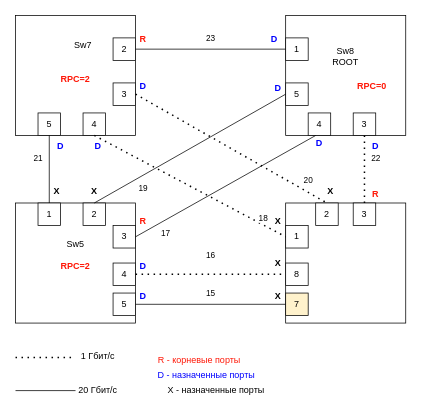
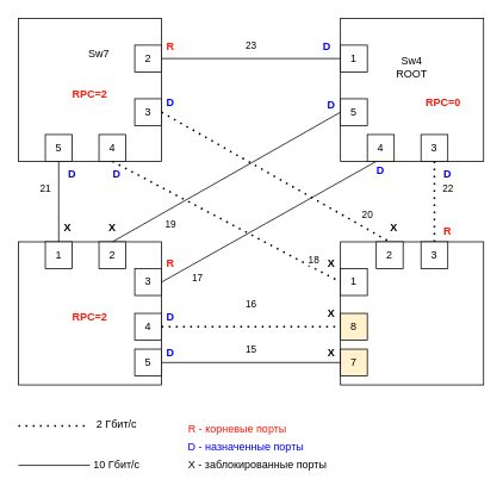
- <mxCell id="20" value="Sw8&lt;br&gt;ROOT&lt;br&gt;" style="text;html=1;strokeColor=none;fillColor=none;align=center;verticalAlign=middle;whiteSpace=wrap;rounded=0;" parent="1" vertex="1"><mxGeometry x="430" y="60" width="60" height="30" as="geometry" /></mxCell>
+ <mxCell id="20" value="Sw4&lt;br&gt;ROOT&lt;br&gt;" style="text;html=1;strokeColor=none;fillColor=none;align=center;verticalAlign=middle;whiteSpace=wrap;rounded=0;" parent="1" vertex="1"><mxGeometry x="430" y="60" width="60" height="30" as="geometry" /></mxCell>
- <mxCell id="9" value="Sw5" style="text;html=1;strokeColor=none;fillColor=none;align=center;verticalAlign=middle;whiteSpace=wrap;rounded=0;" parent="1" vertex="1"><mxGeometry x="70" y="310" width="60" height="30" as="geometry" /></mxCell>
- <mxCell id="17" value="8" style="whiteSpace=wrap;html=1;aspect=fixed;" parent="1" vertex="1"><mxGeometry x="380" y="350" width="30" height="30" as="geometry" /></mxCell>
+ <mxCell id="17" value="8" style="whiteSpace=wrap;html=1;aspect=fixed;fillColor=#fff2cc;" parent="1" vertex="1"><mxGeometry x="380" y="350" width="30" height="30" as="geometry" /></mxCell>
- <mxCell id="37" value="1 Гбит/с" style="text;html=1;strokeColor=none;fillColor=none;align=center;verticalAlign=middle;whiteSpace=wrap;rounded=0;" parent="1" vertex="1"><mxGeometry x="100" y="460" width="60" height="30" as="geometry" /></mxCell>
+ <mxCell id="37" value="2 Гбит/с" style="text;html=1;strokeColor=none;fillColor=none;align=center;verticalAlign=middle;whiteSpace=wrap;rounded=0;" parent="1" vertex="1"><mxGeometry x="100" y="460" width="60" height="30" as="geometry" /></mxCell>
- <mxCell id="38" value="20 Гбит/с" style="text;html=1;strokeColor=none;fillColor=none;align=center;verticalAlign=middle;whiteSpace=wrap;rounded=0;" parent="1" vertex="1"><mxGeometry x="100" y="505" width="60" height="30" as="geometry" /></mxCell>
+ <mxCell id="38" value="10 Гбит/с" style="text;html=1;strokeColor=none;fillColor=none;align=center;verticalAlign=middle;whiteSpace=wrap;rounded=0;" parent="1" vertex="1"><mxGeometry x="100" y="505" width="60" height="30" as="geometry" /></mxCell>
- <mxCell id="41" value="Х - назначенные порты" style="text;html=1;align=center;verticalAlign=middle;whiteSpace=wrap;rounded=0;fontColor=#000000;" parent="1" vertex="1"><mxGeometry x="205" y="505" width="165" height="30" as="geometry" /></mxCell>
+ <mxCell id="41" value="Х - заблокированные порты" style="text;html=1;align=center;verticalAlign=middle;whiteSpace=wrap;rounded=0;fontColor=#000000;" parent="1" vertex="1"><mxGeometry x="205" y="505" width="165" height="30" as="geometry" /></mxCell>
